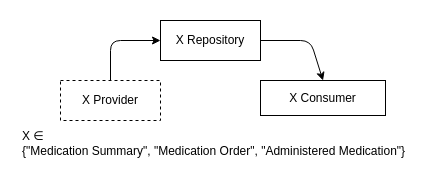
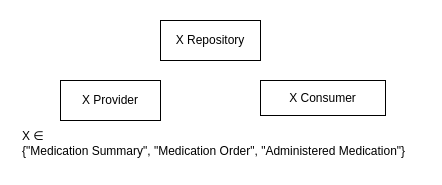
- <mxCell id="7" style="edgeStyle=none;html=1;exitX=1;exitY=0.5;exitDx=0;exitDy=0;fontSize=12;fontColor=#000000;entryX=0.5;entryY=0;entryDx=0;entryDy=0;strokeColor=#000000;" parent="1" source="2" target="5" edge="1"><mxGeometry relative="1" as="geometry"><mxPoint x="170" y="35" as="targetPoint" /><mxPoint x="120" y="90" as="sourcePoint" /><Array as="points"><mxPoint x="310" y="40" /></Array></mxGeometry></mxCell>
- <mxCell id="3" style="edgeStyle=none;html=1;exitX=0.5;exitY=0;exitDx=0;exitDy=0;fontSize=12;fontColor=#000000;entryX=0;entryY=0.5;entryDx=0;entryDy=0;strokeColor=#000000;" parent="1" source="4" target="2" edge="1"><mxGeometry relative="1" as="geometry"><mxPoint x="110" y="20" as="targetPoint" /><Array as="points"><mxPoint x="110" y="40" /></Array></mxGeometry></mxCell>
- <mxCell id="4" value="X Provider" style="rounded=0;whiteSpace=wrap;html=1;labelBackgroundColor=none;fontFamily=Helvetica;fontColor=#000000;fillColor=none;strokeColor=#000000;dashed=1;" parent="1" vertex="1"><mxGeometry x="60" y="80" width="100" height="40" as="geometry" /></mxCell>
+ <mxCell id="4" value="X Provider" style="rounded=0;whiteSpace=wrap;html=1;labelBackgroundColor=none;fontFamily=Helvetica;fontColor=#000000;fillColor=none;strokeColor=#000000;" parent="1" vertex="1"><mxGeometry x="60" y="80" width="100" height="40" as="geometry" /></mxCell>
